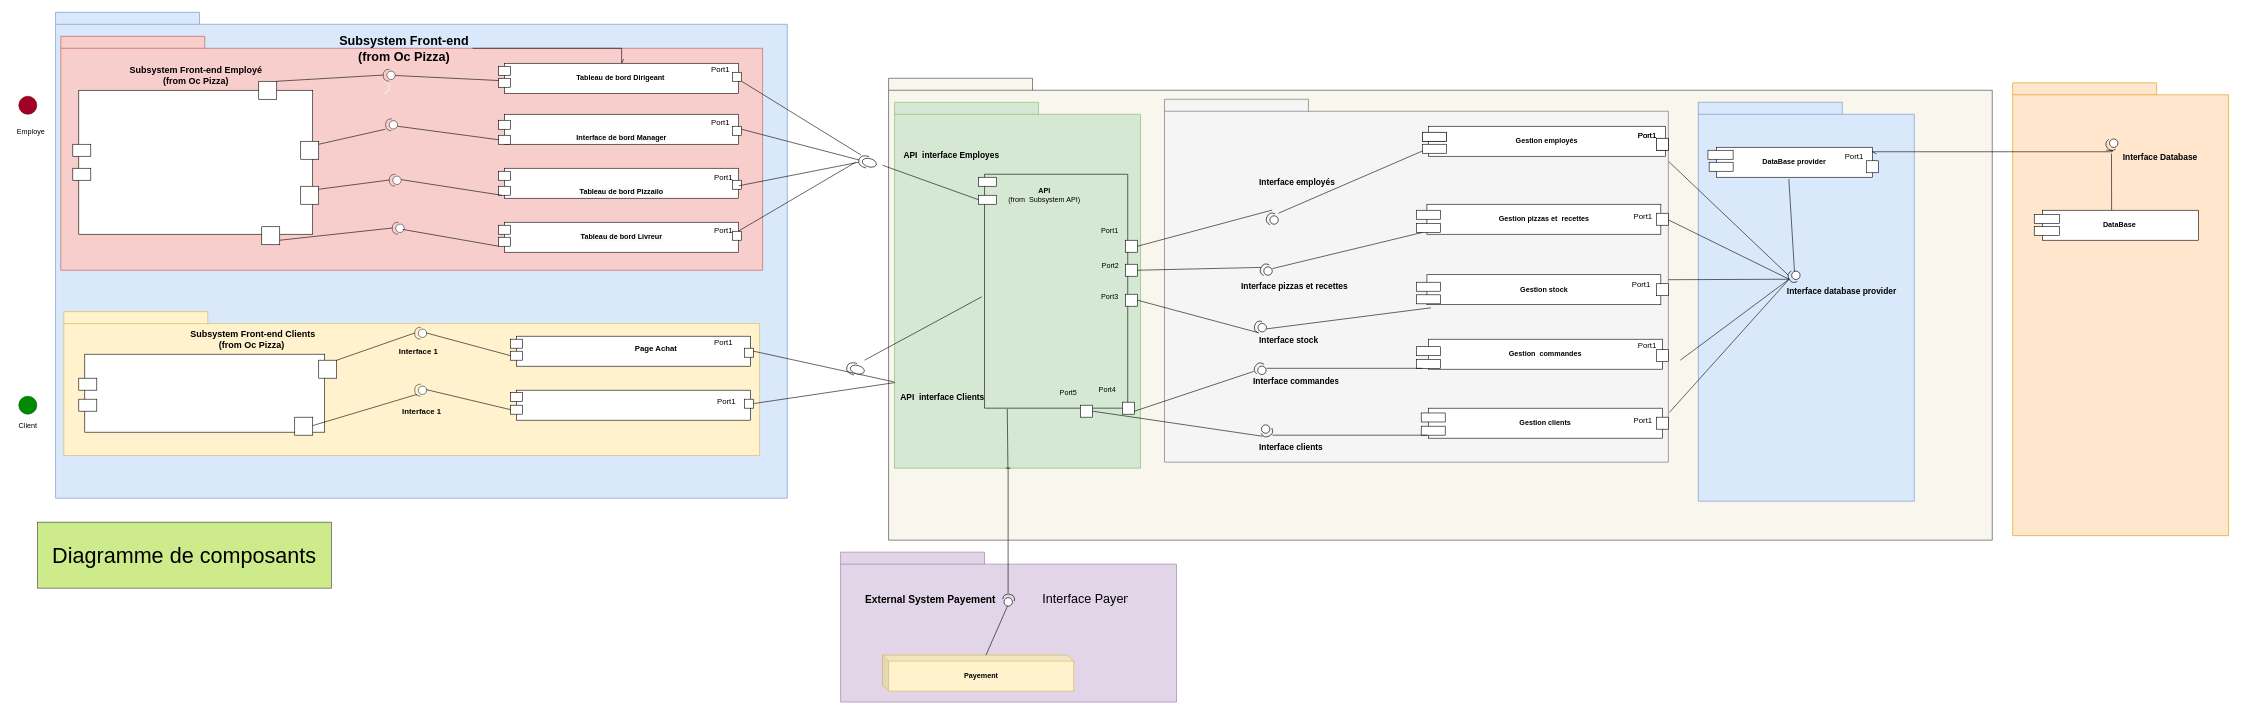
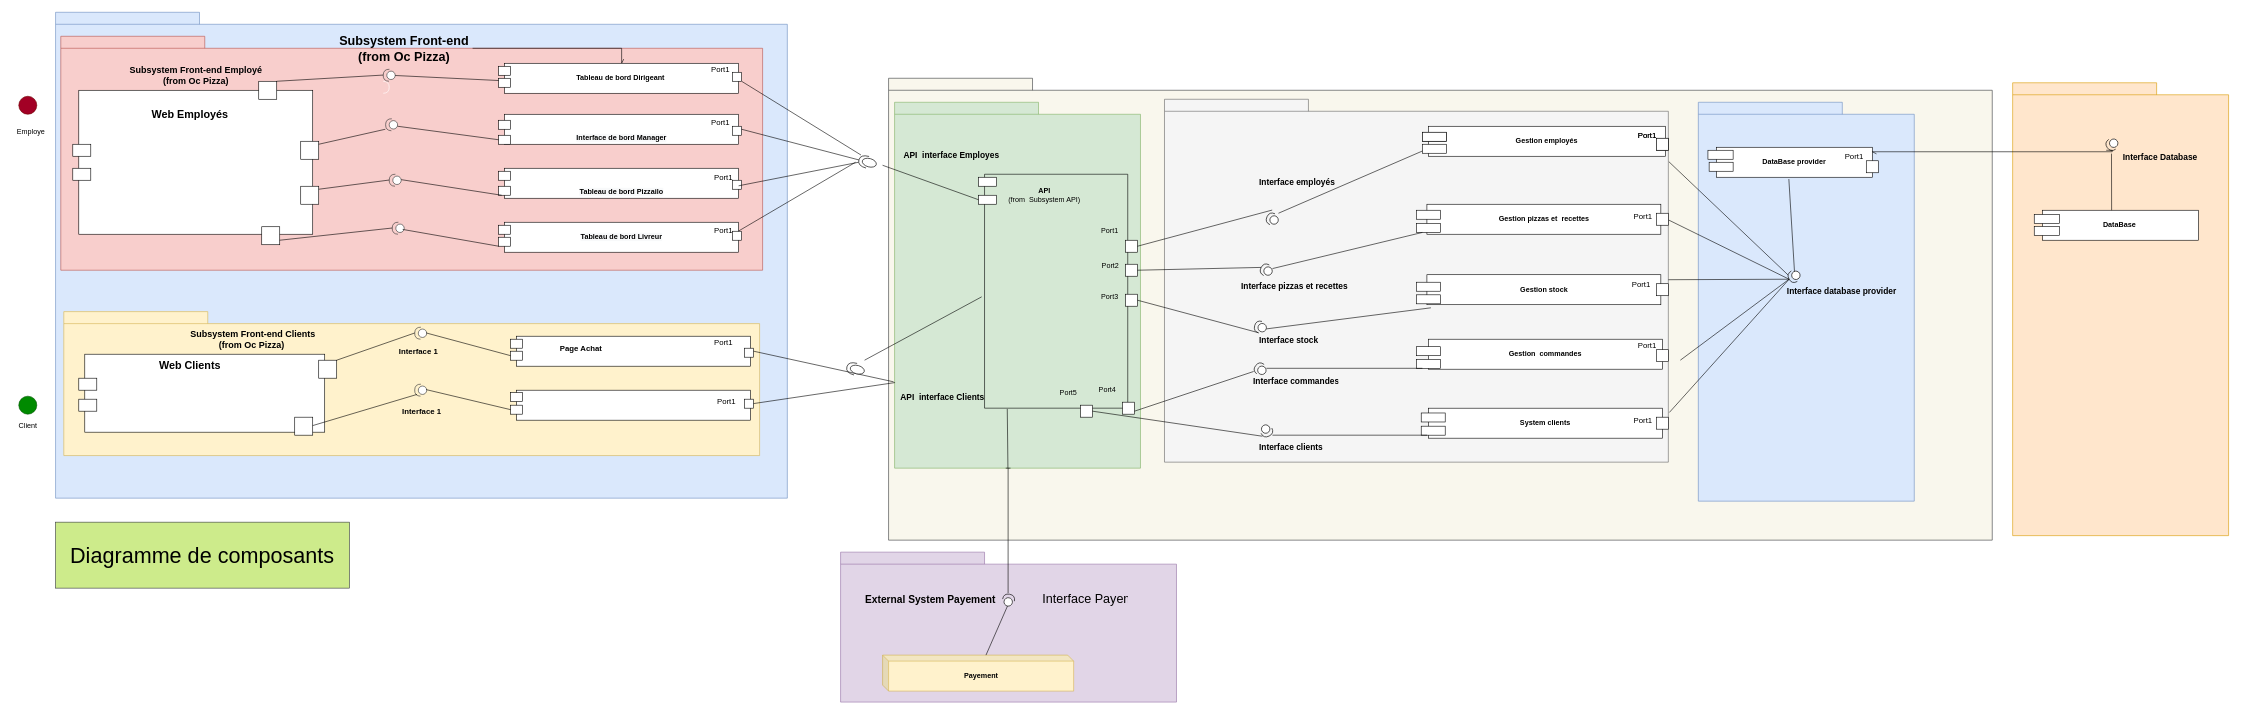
+ <mxCell id="16" value="&lt;b&gt;&lt;font style=&quot;font-size: 18px&quot;&gt;Web Employés&lt;/font&gt;&lt;/b&gt;" style="text;html=1;align=center;verticalAlign=middle;resizable=0;points=[];autosize=1;strokeColor=none;fillColor=none;" parent="1" vertex="1"><mxGeometry x="245" y="180" width="140" height="20" as="geometry" /></mxCell>
- <mxCell id="112" value="&lt;b&gt;Page Achat&lt;/b&gt;" style="text;html=1;strokeColor=none;fillColor=none;align=center;verticalAlign=middle;whiteSpace=wrap;rounded=0;fontSize=13;" parent="1" vertex="1"><mxGeometry x="1025" y="565" width="135" height="30" as="geometry" /></mxCell>
+ <mxCell id="112" value="&lt;b&gt;Page Achat&lt;/b&gt;" style="text;html=1;strokeColor=none;fillColor=none;align=center;verticalAlign=middle;whiteSpace=wrap;rounded=0;fontSize=13;" parent="1" vertex="1"><mxGeometry x="900" y="565" width="135" height="30" as="geometry" /></mxCell>
+ <mxCell id="17" value="&lt;b&gt;&lt;font style=&quot;font-size: 18px&quot;&gt;Web Clients&lt;/font&gt;&lt;/b&gt;" style="text;html=1;align=center;verticalAlign=middle;resizable=0;points=[];autosize=1;strokeColor=none;fillColor=none;" parent="1" vertex="1"><mxGeometry x="255" y="600" width="120" height="20" as="geometry" /></mxCell>
- <mxCell id="123" value="&lt;b&gt;Gestion clients&lt;/b&gt;" style="rounded=0;whiteSpace=wrap;html=1;" parent="1" vertex="1"><mxGeometry x="2380" y="680" width="390" height="50" as="geometry" /></mxCell>
+ <mxCell id="123" value="&lt;b&gt;System clients&lt;/b&gt;" style="rounded=0;whiteSpace=wrap;html=1;" parent="1" vertex="1"><mxGeometry x="2380" y="680" width="390" height="50" as="geometry" /></mxCell>
- <mxCell id="214" value="Diagramme de composants" style="text;html=1;strokeColor=#36393d;fillColor=#cdeb8b;align=center;verticalAlign=middle;whiteSpace=wrap;rounded=0;fontSize=36;" parent="1" vertex="1"><mxGeometry x="61.25" y="870" width="490" height="110" as="geometry" /></mxCell>
+ <mxCell id="214" value="Diagramme de composants" style="text;html=1;strokeColor=#36393d;fillColor=#cdeb8b;align=center;verticalAlign=middle;whiteSpace=wrap;rounded=0;fontSize=36;" parent="1" vertex="1"><mxGeometry x="91.25" y="870" width="490" height="110" as="geometry" /></mxCell>
